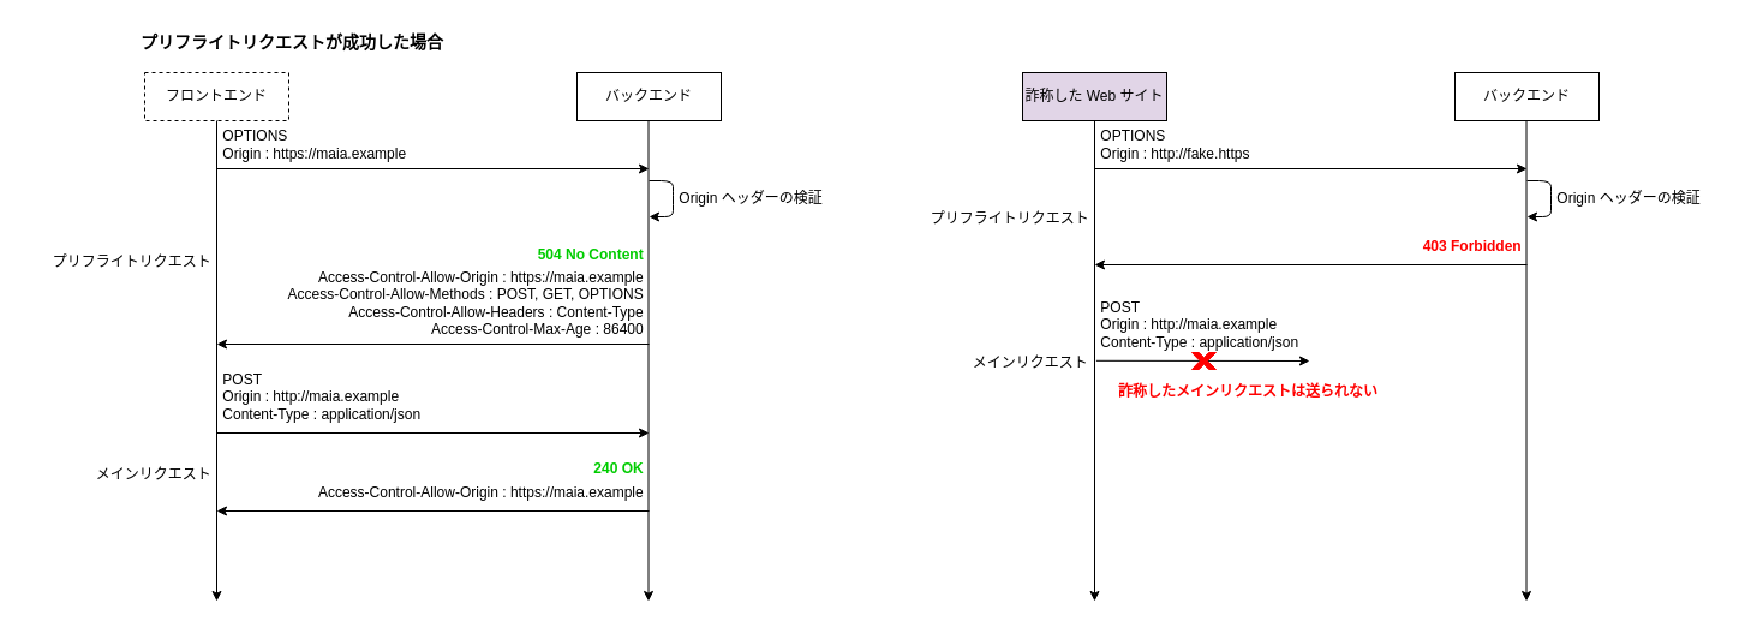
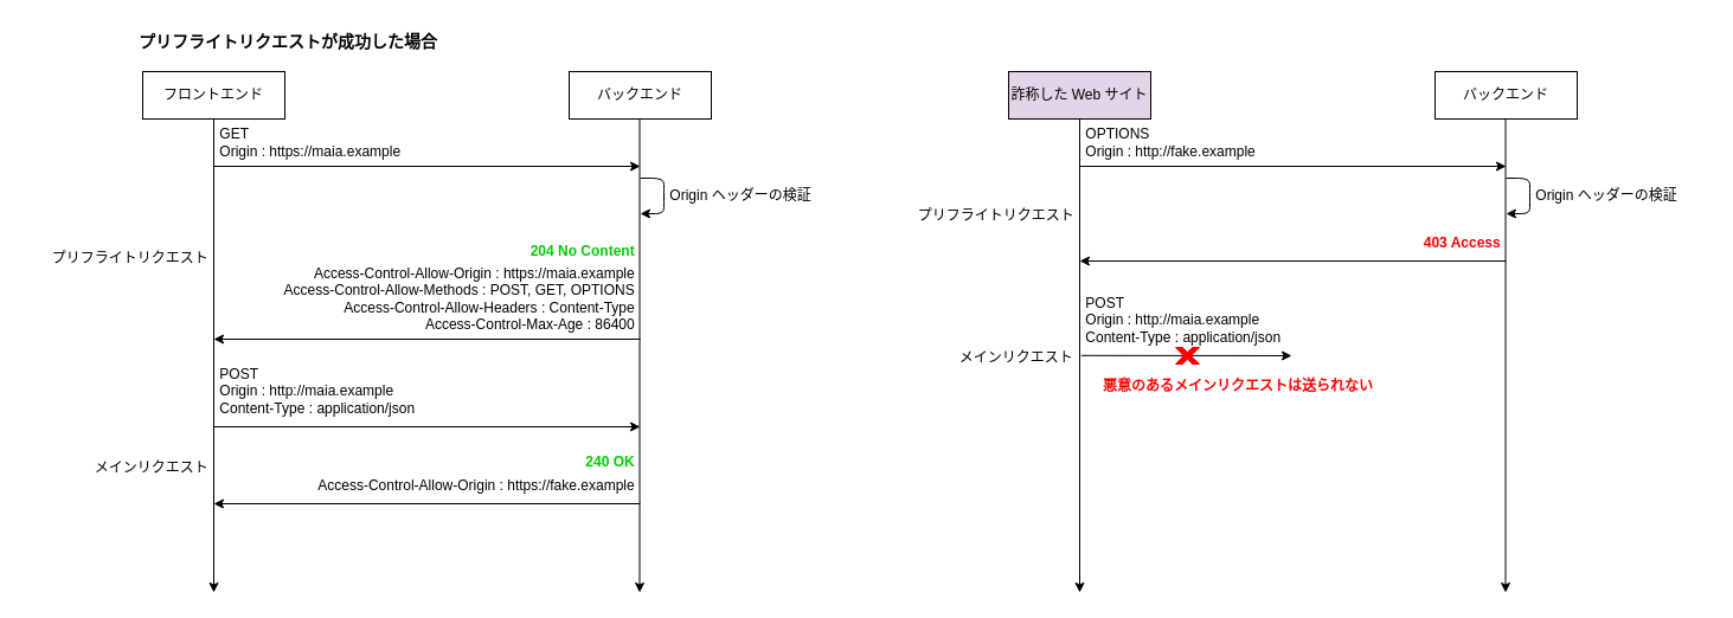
- <mxCell id="2" value="フロントエンド" style="rounded=0;whiteSpace=wrap;html=1;dashed=1;" parent="1" vertex="1"><mxGeometry x="120" y="60" width="120" height="40" as="geometry" /></mxCell>
+ <mxCell id="2" value="フロントエンド" style="rounded=0;whiteSpace=wrap;html=1;" parent="1" vertex="1"><mxGeometry x="120" y="60" width="120" height="40" as="geometry" /></mxCell>
- <mxCell id="7" value="&amp;nbsp;OPTIONS&lt;br&gt;&amp;nbsp;Origin : https://maia.example" style="text;html=1;align=left;verticalAlign=middle;resizable=0;points=[];autosize=1;strokeColor=none;fillColor=none;" parent="1" vertex="1"><mxGeometry x="180" y="100" width="180" height="40" as="geometry" /></mxCell>
+ <mxCell id="7" value="&amp;nbsp;GET&lt;br&gt;&amp;nbsp;Origin : https://maia.example" style="text;html=1;align=left;verticalAlign=middle;resizable=0;points=[];autosize=1;strokeColor=none;fillColor=none;" parent="1" vertex="1"><mxGeometry x="180" y="100" width="180" height="40" as="geometry" /></mxCell>
- <mxCell id="25" value="&amp;nbsp;OPTIONS&lt;br&gt;&amp;nbsp;Origin : http://fake.https" style="text;html=1;align=left;verticalAlign=middle;resizable=0;points=[];autosize=1;strokeColor=none;fillColor=none;" parent="1" vertex="1"><mxGeometry x="911" y="100" width="170" height="40" as="geometry" /></mxCell>
+ <mxCell id="25" value="&amp;nbsp;OPTIONS&lt;br&gt;&amp;nbsp;Origin : http://fake.example" style="text;html=1;align=left;verticalAlign=middle;resizable=0;points=[];autosize=1;strokeColor=none;fillColor=none;" parent="1" vertex="1"><mxGeometry x="911" y="100" width="170" height="40" as="geometry" /></mxCell>
- <mxCell id="29" value="&lt;b&gt;&lt;font style=&quot;color: rgb(255, 0, 0);&quot;&gt;&amp;nbsp; &amp;nbsp; &amp;nbsp;403 Forbidden&amp;nbsp;&lt;/font&gt;&lt;/b&gt;" style="text;html=1;align=right;verticalAlign=middle;resizable=0;points=[];autosize=1;strokeColor=none;fillColor=none;" parent="1" vertex="1"><mxGeometry x="1141" y="190" width="130" height="30" as="geometry" /></mxCell>
+ <mxCell id="29" value="&lt;b&gt;&lt;font style=&quot;color: rgb(255, 0, 0);&quot;&gt;&amp;nbsp; &amp;nbsp; &amp;nbsp;403 Access&amp;nbsp;&lt;/font&gt;&lt;/b&gt;" style="text;html=1;align=right;verticalAlign=middle;resizable=0;points=[];autosize=1;strokeColor=none;fillColor=none;" parent="1" vertex="1"><mxGeometry x="1141" y="190" width="130" height="30" as="geometry" /></mxCell>
- <mxCell id="11" value="&lt;b&gt;&lt;font style=&quot;color: rgb(0, 204, 0);&quot;&gt;&amp;nbsp; &amp;nbsp; &amp;nbsp;504 No Content&amp;nbsp;&lt;/font&gt;&lt;/b&gt;" style="text;html=1;align=right;verticalAlign=middle;resizable=0;points=[];autosize=1;strokeColor=none;fillColor=none;" parent="1" vertex="1"><mxGeometry x="410" y="197" width="130" height="30" as="geometry" /></mxCell>
+ <mxCell id="11" value="&lt;b&gt;&lt;font style=&quot;color: rgb(0, 204, 0);&quot;&gt;&amp;nbsp; &amp;nbsp; &amp;nbsp;204 No Content&amp;nbsp;&lt;/font&gt;&lt;/b&gt;" style="text;html=1;align=right;verticalAlign=middle;resizable=0;points=[];autosize=1;strokeColor=none;fillColor=none;" parent="1" vertex="1"><mxGeometry x="410" y="197" width="130" height="30" as="geometry" /></mxCell>
- <mxCell id="35" value="&lt;b&gt;&lt;font&gt;&lt;font style=&quot;color: rgb(255, 0, 0);&quot;&gt;詐称した&lt;/font&gt;&lt;span style=&quot;background-color: transparent;&quot;&gt;&lt;font style=&quot;color: rgb(255, 0, 0);&quot;&gt;メインリクエストは送られない&lt;/font&gt;&lt;/span&gt;&lt;/font&gt;&lt;/b&gt;" style="text;html=1;align=left;verticalAlign=middle;resizable=0;points=[];autosize=1;strokeColor=none;fillColor=none;" parent="1" vertex="1"><mxGeometry x="929" y="311" width="250" height="30" as="geometry" /></mxCell>
+ <mxCell id="35" value="&lt;b&gt;&lt;font&gt;&lt;font style=&quot;color: rgb(255, 0, 0);&quot;&gt;悪意のある&lt;/font&gt;&lt;span style=&quot;background-color: transparent;&quot;&gt;&lt;font style=&quot;color: rgb(255, 0, 0);&quot;&gt;メインリクエストは送られない&lt;/font&gt;&lt;/span&gt;&lt;/font&gt;&lt;/b&gt;" style="text;html=1;align=left;verticalAlign=middle;resizable=0;points=[];autosize=1;strokeColor=none;fillColor=none;" parent="1" vertex="1"><mxGeometry x="929" y="311" width="250" height="30" as="geometry" /></mxCell>
- <mxCell id="18" value="&lt;font style=&quot;color: rgb(0, 0, 0);&quot;&gt;Access-Control-Allow-Origin : https://maia.example&amp;nbsp;&lt;br&gt;&lt;/font&gt;" style="text;html=1;align=right;verticalAlign=middle;resizable=0;points=[];autosize=1;strokeColor=none;fillColor=none;" parent="1" vertex="1"><mxGeometry x="240" y="395" width="300" height="30" as="geometry" /></mxCell>
+ <mxCell id="18" value="&lt;font style=&quot;color: rgb(0, 0, 0);&quot;&gt;Access-Control-Allow-Origin : https://fake.example&amp;nbsp;&lt;br&gt;&lt;/font&gt;" style="text;html=1;align=right;verticalAlign=middle;resizable=0;points=[];autosize=1;strokeColor=none;fillColor=none;" parent="1" vertex="1"><mxGeometry x="240" y="395" width="300" height="30" as="geometry" /></mxCell>
